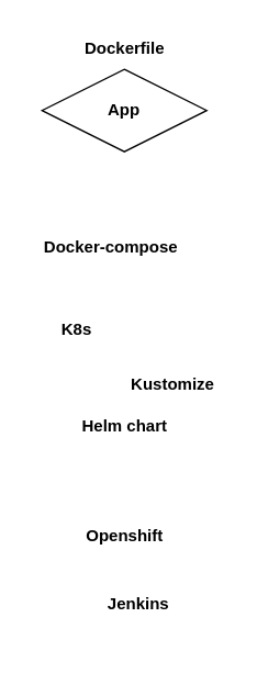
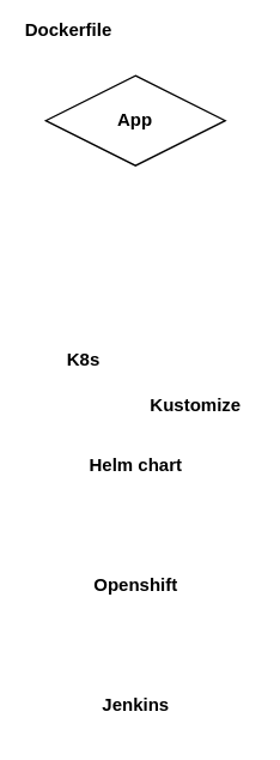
- <mxCell id="3" value="&lt;b&gt;Dockerfile&lt;/b&gt;" style="text;html=1;align=center;verticalAlign=middle;resizable=0;points=[];autosize=1;strokeColor=none;fillColor=none;" vertex="1" parent="1"><mxGeometry x="50" y="20" width="80" height="30" as="geometry" /></mxCell>
+ <mxCell id="3" value="&lt;b&gt;Dockerfile&lt;/b&gt;" style="text;html=1;align=center;verticalAlign=middle;resizable=0;points=[];autosize=1;strokeColor=none;fillColor=none;" vertex="1" parent="1"><mxGeometry x="5" y="5" width="80" height="30" as="geometry" /></mxCell>
- <mxCell id="4" value="&lt;b&gt;Docker-compose&lt;/b&gt;" style="text;html=1;align=center;verticalAlign=middle;resizable=0;points=[];autosize=1;strokeColor=none;fillColor=none;" vertex="1" parent="1"><mxGeometry x="20" y="165" width="120" height="30" as="geometry" /></mxCell>
- <mxCell id="6" value="&lt;b&gt;Kustomize&lt;/b&gt;" style="text;html=1;align=center;verticalAlign=middle;resizable=0;points=[];autosize=1;strokeColor=none;fillColor=none;" vertex="1" parent="1"><mxGeometry x="85" y="265" width="80" height="30" as="geometry" /></mxCell>
+ <mxCell id="6" value="&lt;b&gt;Kustomize&lt;/b&gt;" style="text;html=1;align=center;verticalAlign=middle;resizable=0;points=[];autosize=1;strokeColor=none;fillColor=none;" vertex="1" parent="1"><mxGeometry x="90" y="255" width="80" height="30" as="geometry" /></mxCell>
- <mxCell id="9" value="&lt;b&gt;Jenkins&lt;/b&gt;" style="text;html=1;align=center;verticalAlign=middle;resizable=0;points=[];autosize=1;strokeColor=none;fillColor=none;" vertex="1" parent="1"><mxGeometry x="65" y="425" width="70" height="30" as="geometry" /></mxCell>
+ <mxCell id="9" value="&lt;b&gt;Jenkins&lt;/b&gt;" style="text;html=1;align=center;verticalAlign=middle;resizable=0;points=[];autosize=1;strokeColor=none;fillColor=none;" vertex="1" parent="1"><mxGeometry x="55" y="455" width="70" height="30" as="geometry" /></mxCell>
